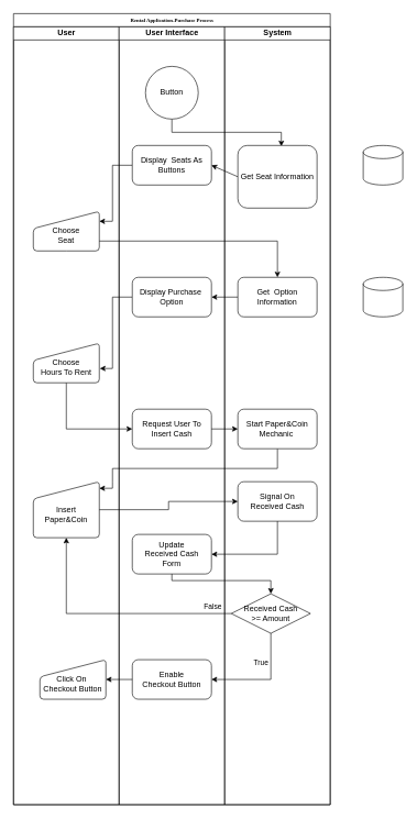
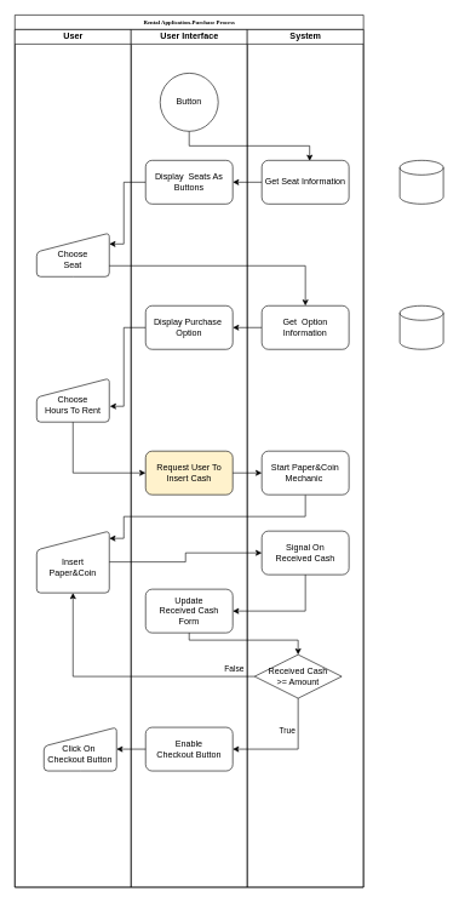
- <mxCell id="26" value="Get Seat Information" style="rounded=1;whiteSpace=wrap;html=1;" vertex="1" parent="25"><mxGeometry x="20" y="180" width="120" height="95" as="geometry" /></mxCell>
+ <mxCell id="26" value="Get Seat Information" style="rounded=1;whiteSpace=wrap;html=1;" vertex="1" parent="25"><mxGeometry x="20" y="180" width="120" height="60" as="geometry" /></mxCell>
- <mxCell id="19" value="Request User To Insert Cash" style="rounded=1;whiteSpace=wrap;html=1;" vertex="1" parent="15"><mxGeometry x="20" y="580" width="120" height="60" as="geometry" /></mxCell>
+ <mxCell id="19" value="Request User To Insert Cash" style="rounded=1;whiteSpace=wrap;html=1;fillColor=#fff2cc;" vertex="1" parent="15"><mxGeometry x="20" y="580" width="120" height="60" as="geometry" /></mxCell>
